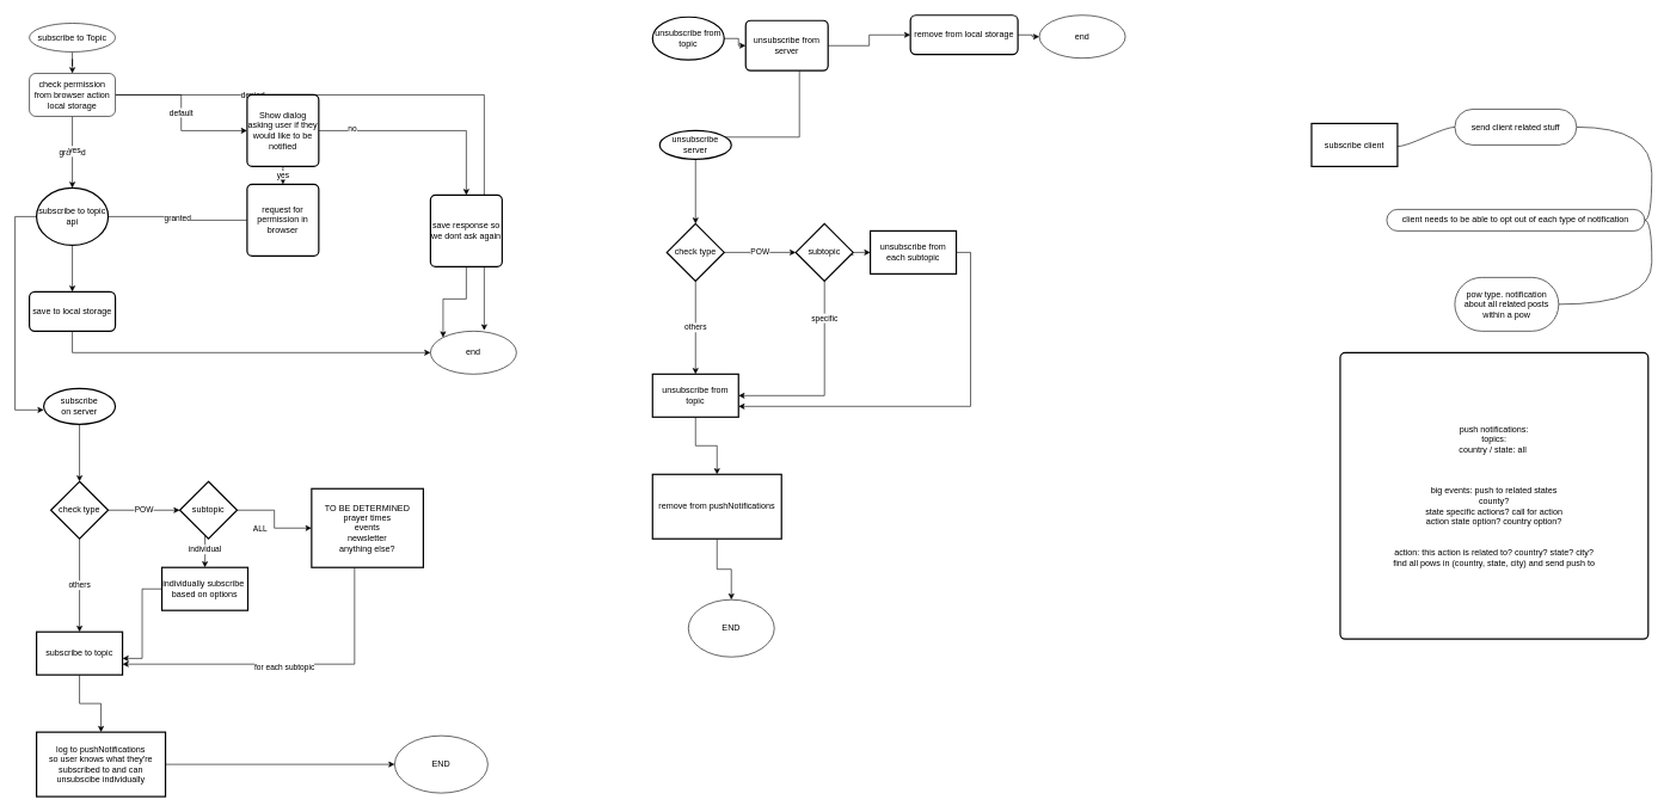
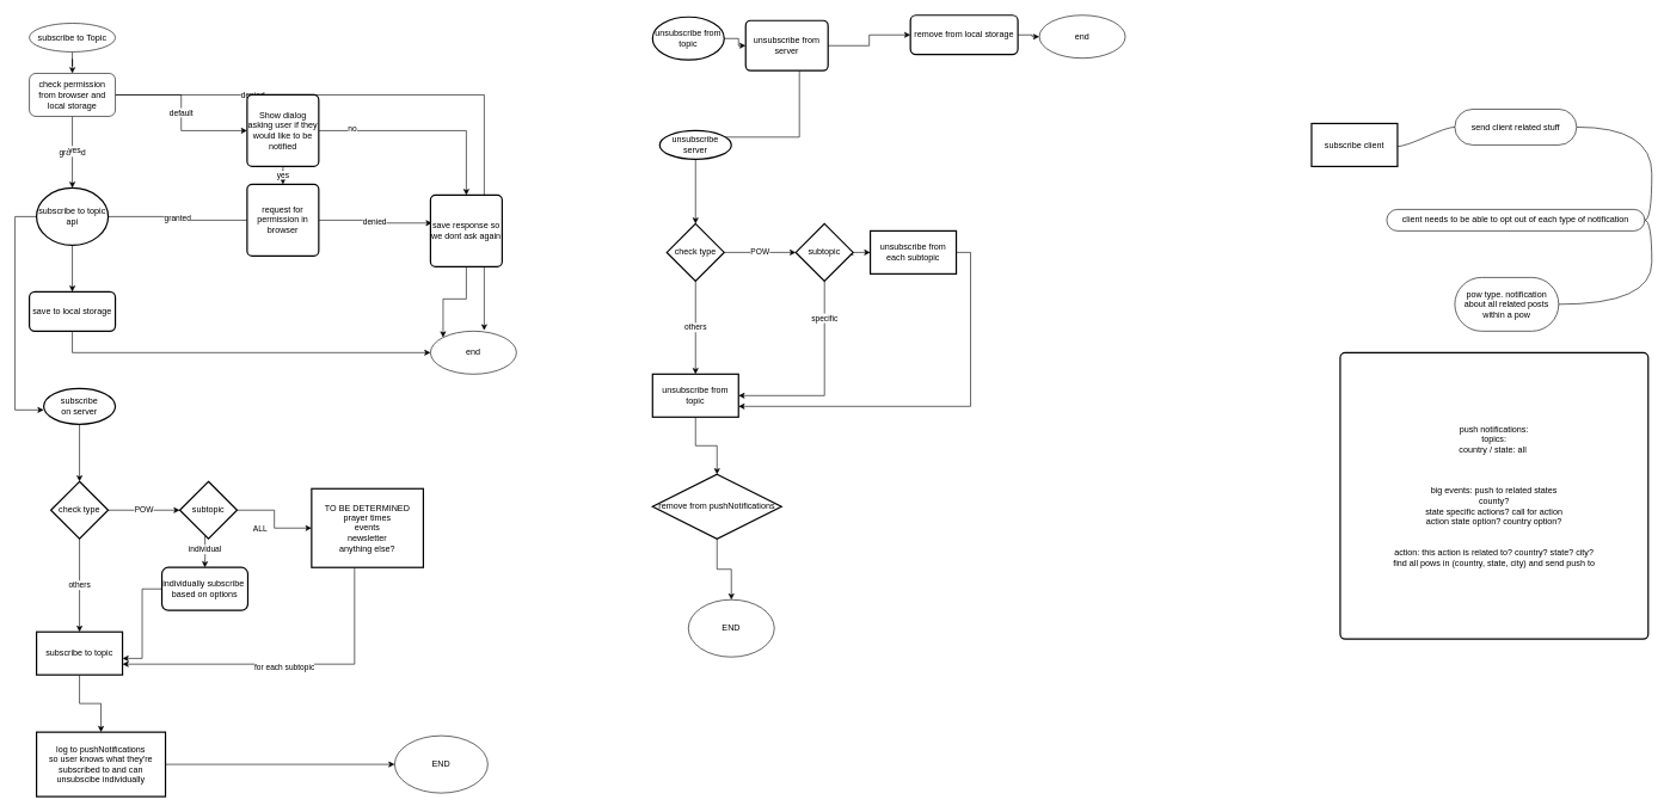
- <mxCell id="13" value="check permission&lt;br&gt;from browser action local storage" style="whiteSpace=wrap;html=1;rounded=1;glass=0;strokeWidth=1;shadow=0;" parent="1" vertex="1"><mxGeometry x="40" y="102" width="120" height="60" as="geometry" /></mxCell>
+ <mxCell id="13" value="check permission&lt;br&gt;from browser and local storage" style="whiteSpace=wrap;html=1;rounded=1;glass=0;strokeWidth=1;shadow=0;" parent="1" vertex="1"><mxGeometry x="40" y="102" width="120" height="60" as="geometry" /></mxCell>
+ <mxCell id="19" value="denied" style="edgeStyle=orthogonalEdgeStyle;rounded=0;orthogonalLoop=1;jettySize=auto;html=1;entryX=0.02;entryY=0.39;entryDx=0;entryDy=0;entryPerimeter=0;" edge="1" parent="1" source="20" target="22"><mxGeometry relative="1" as="geometry" /></mxCell>
- <mxCell id="75" value="remove from pushNotifications&lt;br&gt;" style="whiteSpace=wrap;html=1;strokeWidth=2;" vertex="1" parent="1"><mxGeometry x="910" y="662" width="180" height="90" as="geometry" /></mxCell>
+ <mxCell id="75" value="remove from pushNotifications&lt;br&gt;" style="rhombus;whiteSpace=wrap;html=1;strokeWidth=2;" vertex="1" parent="1"><mxGeometry x="910" y="662" width="180" height="90" as="geometry" /></mxCell>
- <mxCell id="50" value="individually subscribe&amp;nbsp;&lt;br&gt;based on options" style="whiteSpace=wrap;html=1;strokeWidth=2;" vertex="1" parent="1"><mxGeometry x="225" y="792" width="120" height="60" as="geometry" /></mxCell>
+ <mxCell id="50" value="individually subscribe&amp;nbsp;&lt;br&gt;based on options" style="whiteSpace=wrap;html=1;strokeWidth=2;rounded=1;" vertex="1" parent="1"><mxGeometry x="225" y="792" width="120" height="60" as="geometry" /></mxCell>
